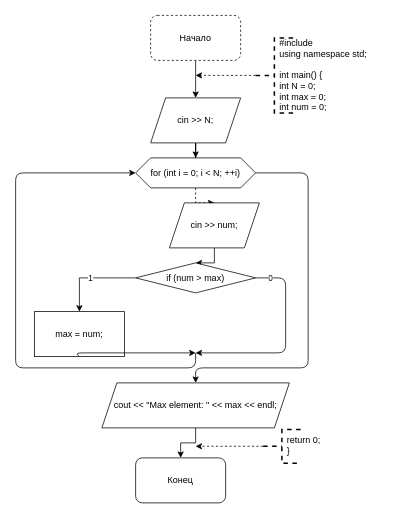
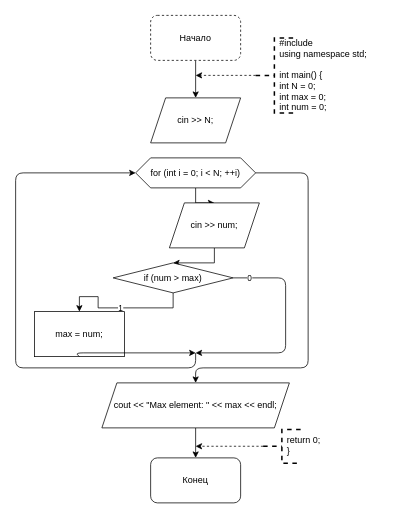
- <mxCell id="4" style="edgeStyle=orthogonalEdgeStyle;rounded=0;orthogonalLoop=1;jettySize=auto;html=1;" edge="1" parent="1" source="5" target="7"><mxGeometry relative="1" as="geometry" /></mxCell>
- <mxCell id="6" style="edgeStyle=orthogonalEdgeStyle;rounded=0;orthogonalLoop=1;jettySize=auto;html=1;dashed=1;" edge="1" parent="1" source="7" target="9"><mxGeometry relative="1" as="geometry" /></mxCell>
+ <mxCell id="6" style="edgeStyle=orthogonalEdgeStyle;rounded=0;orthogonalLoop=1;jettySize=auto;html=1;" edge="1" parent="1" source="7" target="9"><mxGeometry relative="1" as="geometry" /></mxCell>
- <mxCell id="11" value="if (num &amp;gt; max)" style="rhombus;whiteSpace=wrap;html=1;" vertex="1" parent="1"><mxGeometry x="180" y="350" width="160" height="40" as="geometry" /></mxCell>
+ <mxCell id="11" value="if (num &amp;gt; max)" style="rhombus;whiteSpace=wrap;html=1;" vertex="1" parent="1"><mxGeometry x="150" y="350" width="160" height="40" as="geometry" /></mxCell>
- <mxCell id="19" value="Конец" style="rounded=1;whiteSpace=wrap;html=1;" vertex="1" parent="1"><mxGeometry x="180" y="610" width="120" height="60" as="geometry" /></mxCell>
+ <mxCell id="19" value="Конец" style="rounded=1;whiteSpace=wrap;html=1;" vertex="1" parent="1"><mxGeometry x="200" y="610" width="120" height="60" as="geometry" /></mxCell>
